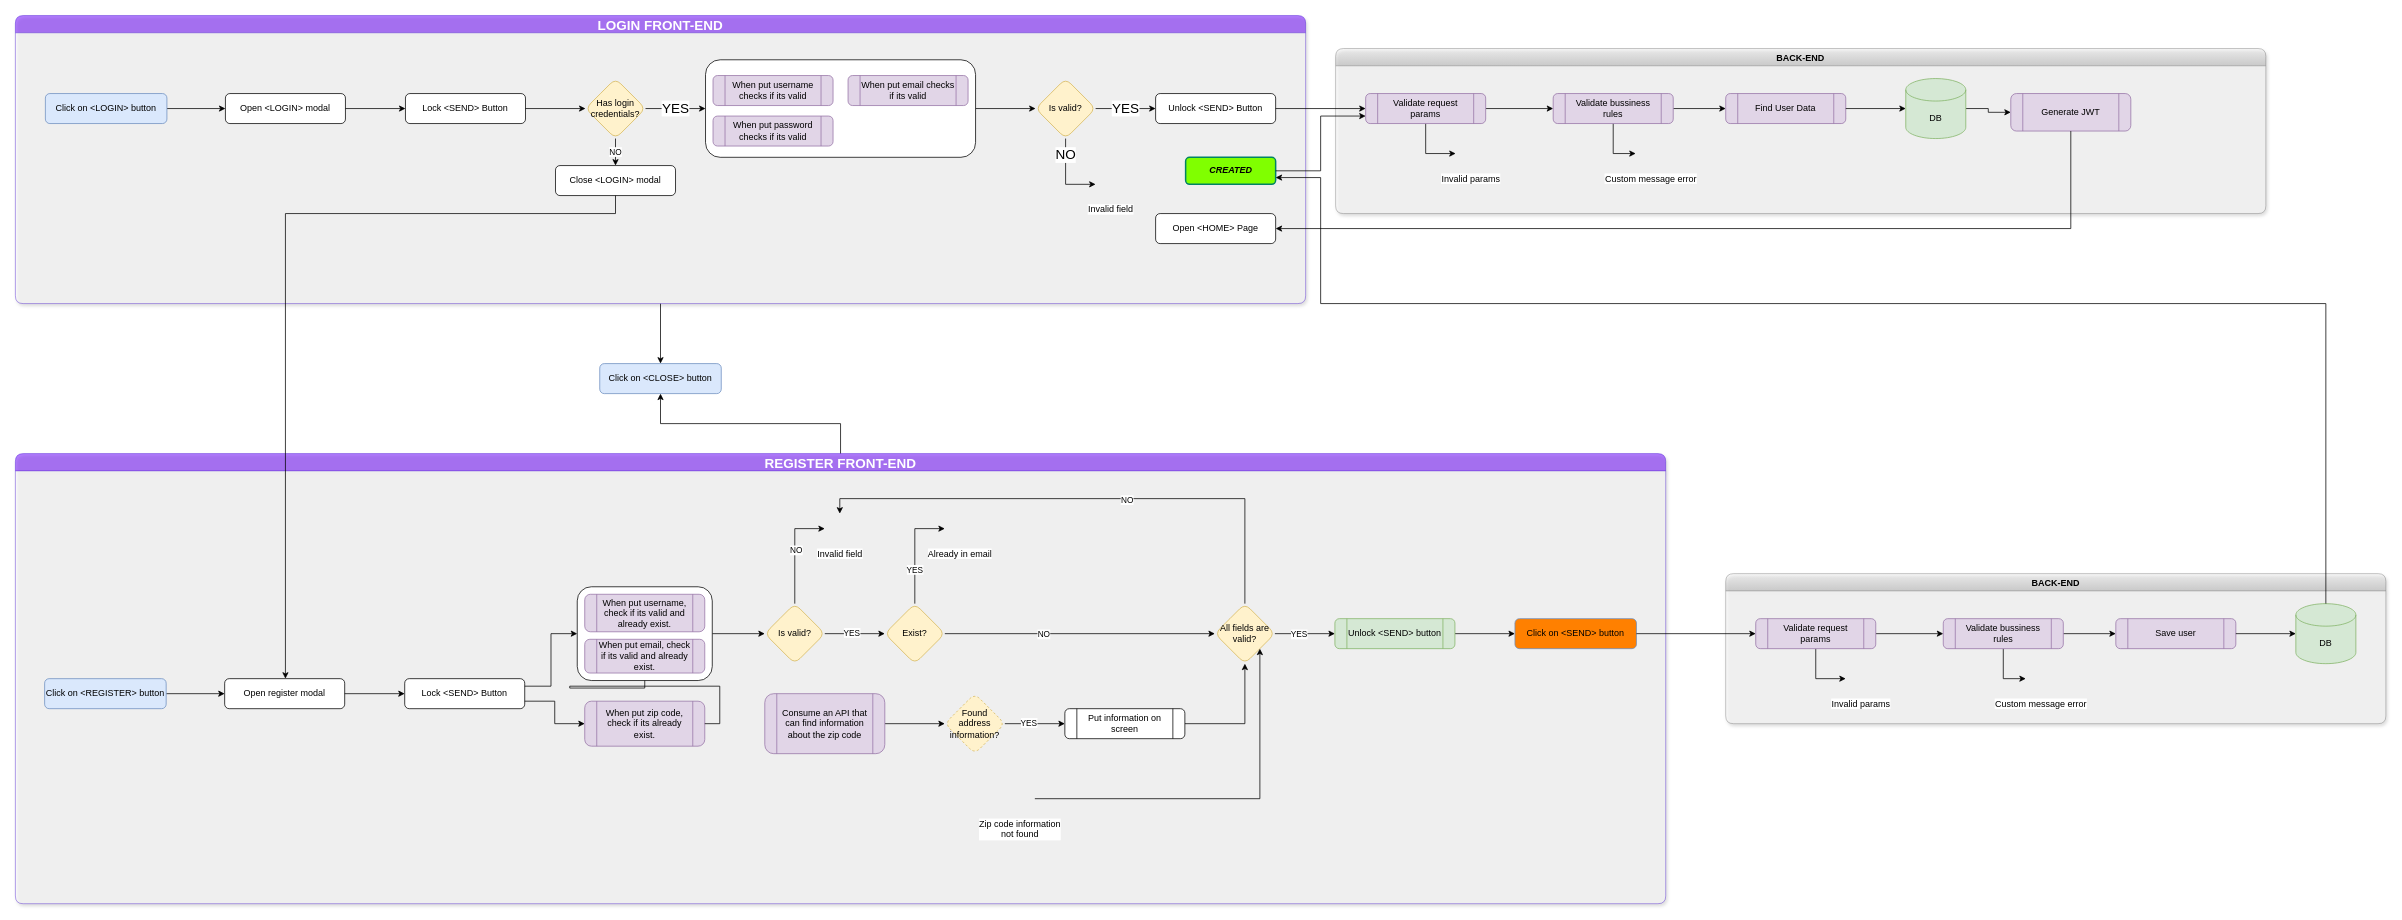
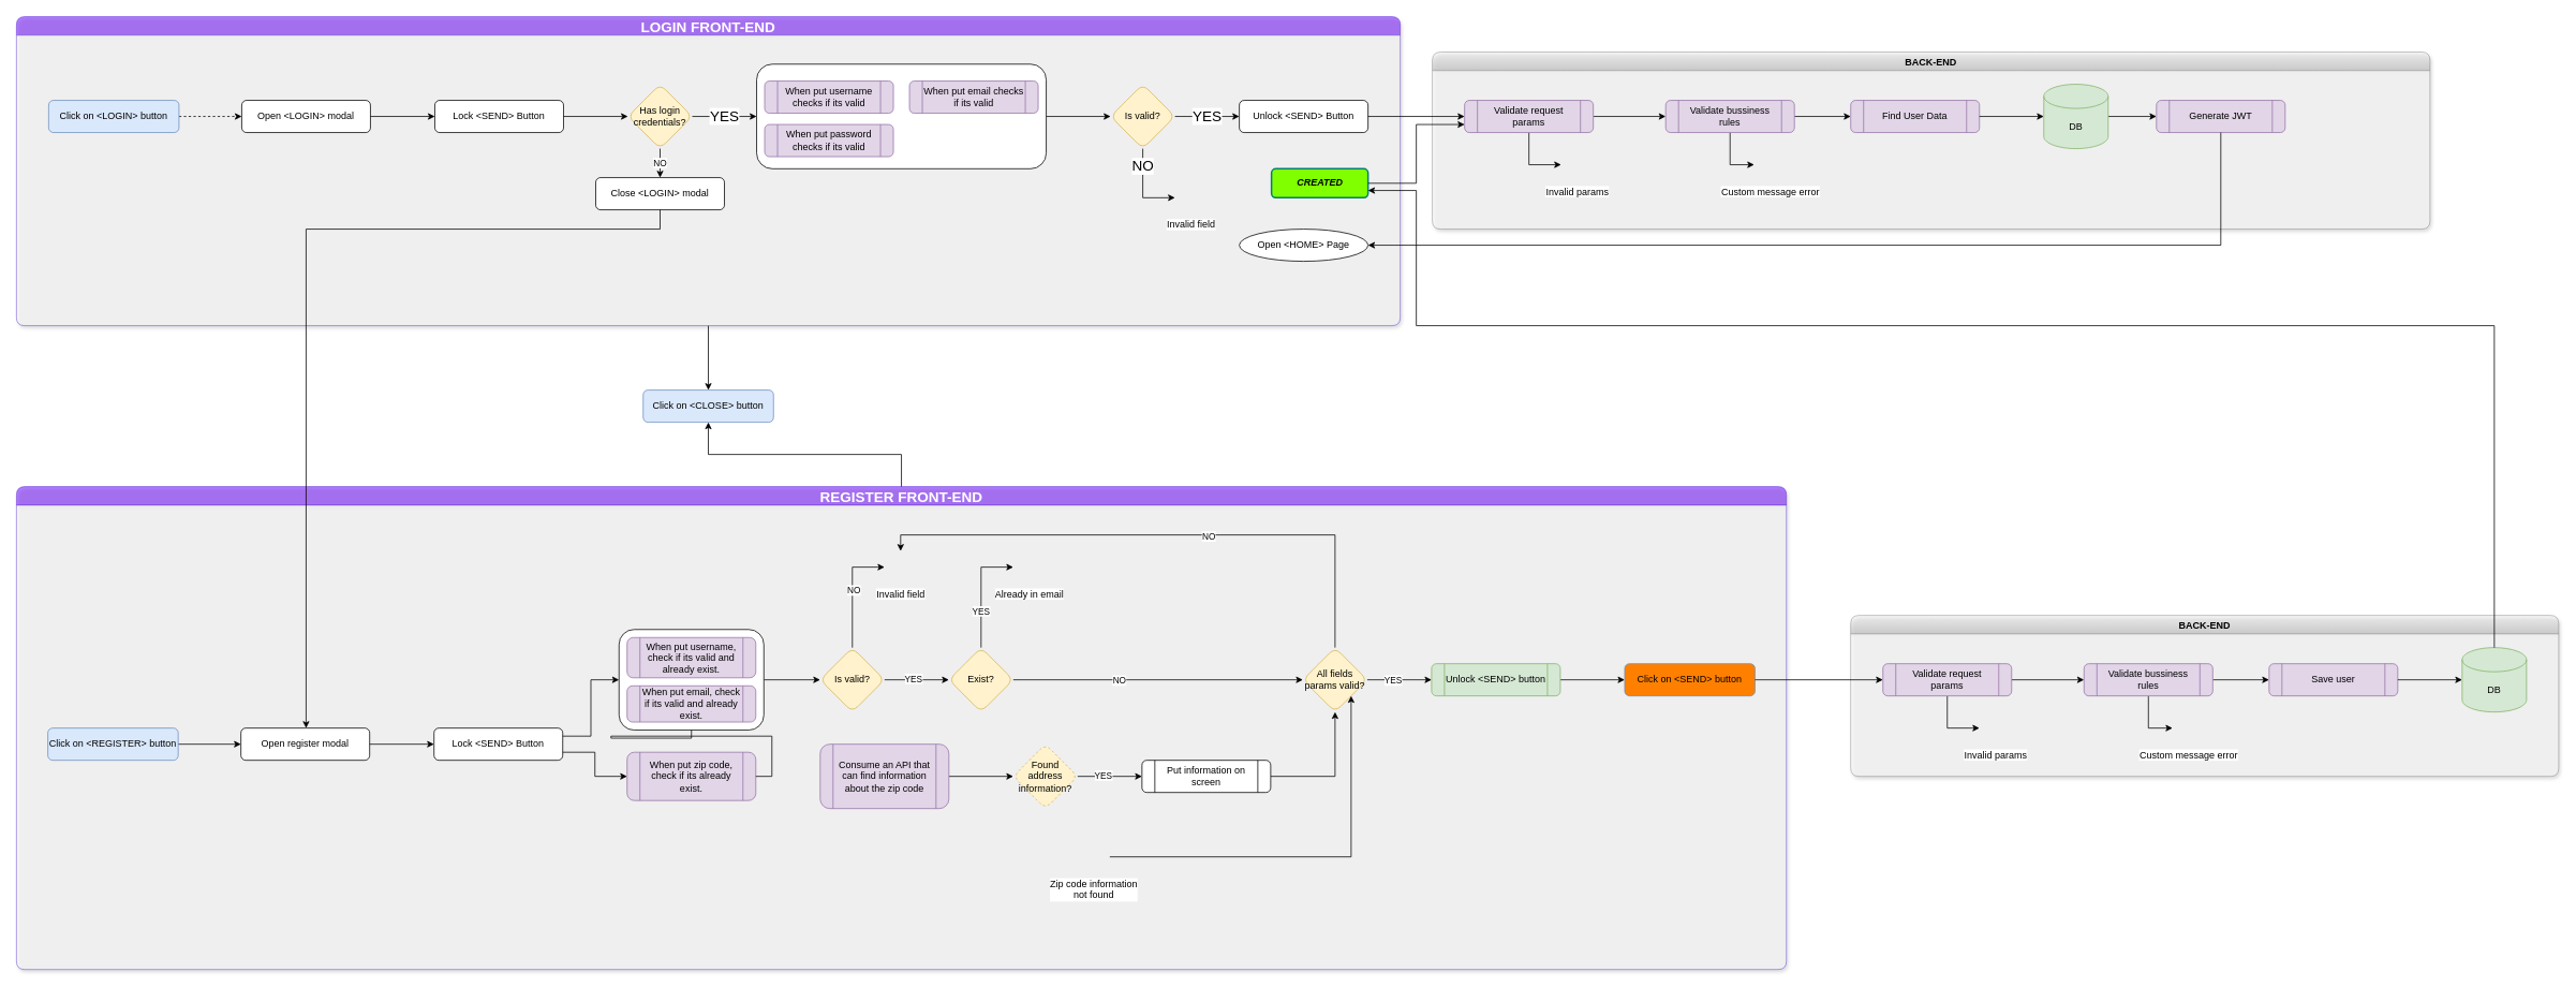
- <mxCell id="64" value="" style="edgeStyle=orthogonalEdgeStyle;rounded=0;orthogonalLoop=1;jettySize=auto;html=1;" parent="60" source="65" target="62" edge="1"><mxGeometry relative="1" as="geometry" /></mxCell>
+ <mxCell id="64" value="" style="edgeStyle=orthogonalEdgeStyle;rounded=0;orthogonalLoop=1;jettySize=auto;html=1;dashed=1;" parent="60" source="65" target="62" edge="1"><mxGeometry relative="1" as="geometry" /></mxCell>
- <mxCell id="98" value="Generate JWT" style="shape=process;whiteSpace=wrap;html=1;backgroundOutline=1;fillColor=#e1d5e7;strokeColor=#9673a6;rounded=1;" parent="85" vertex="1"><mxGeometry x="900" y="60" width="160" height="50" as="geometry" /></mxCell>
+ <mxCell id="98" value="Generate JWT" style="shape=process;whiteSpace=wrap;html=1;backgroundOutline=1;fillColor=#e1d5e7;strokeColor=#9673a6;rounded=1;" parent="85" vertex="1"><mxGeometry x="900" y="60" width="160" height="40" as="geometry" /></mxCell>
- <mxCell id="83" value="Open &amp;lt;HOME&amp;gt; Page" style="rounded=1;whiteSpace=wrap;html=1;" parent="60" vertex="1"><mxGeometry x="1520" y="264" width="160" height="40" as="geometry" /></mxCell>
+ <mxCell id="83" value="Open &amp;lt;HOME&amp;gt; Page" style="ellipse;whiteSpace=wrap;html=1;" parent="60" vertex="1"><mxGeometry x="1520" y="264" width="160" height="40" as="geometry" /></mxCell>
- <mxCell id="12" value="All fields are valid?" style="rhombus;whiteSpace=wrap;html=1;fillColor=#fff2cc;strokeColor=#d6b656;rounded=1;" parent="3" vertex="1"><mxGeometry x="1599" y="200" width="80" height="80" as="geometry" /></mxCell>
+ <mxCell id="12" value="All fields params valid?" style="rhombus;whiteSpace=wrap;html=1;fillColor=#fff2cc;strokeColor=#d6b656;rounded=1;" parent="3" vertex="1"><mxGeometry x="1599" y="200" width="80" height="80" as="geometry" /></mxCell>
